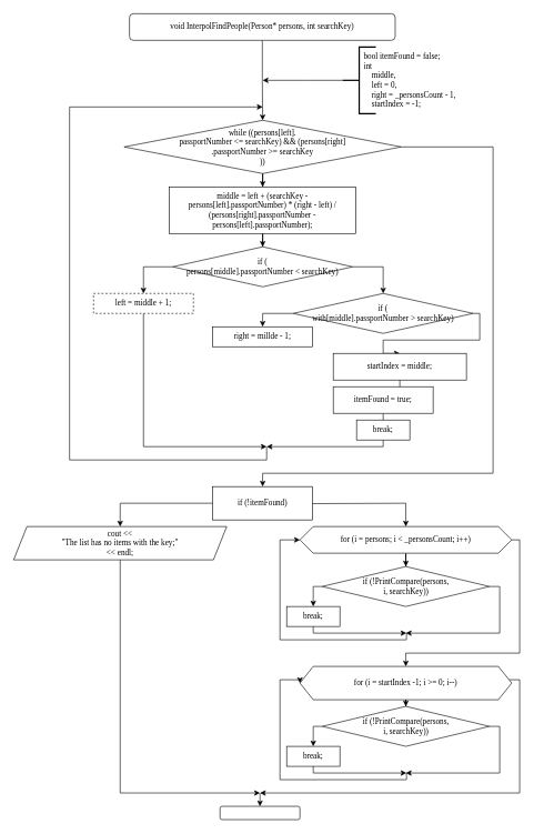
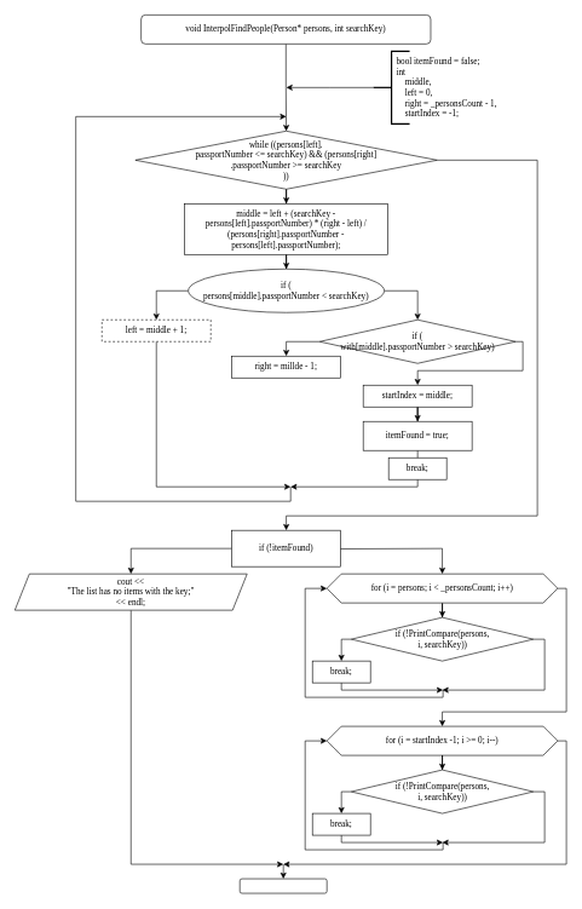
- <mxCell id="14" value="if (&lt;br&gt;persons[middle].passportNumber &amp;lt; searchKey)" style="rhombus;whiteSpace=wrap;html=1;fontFamily=Consolas;align=center;" vertex="1" parent="1"><mxGeometry x="259" y="370" width="270" height="60" as="geometry" /></mxCell>
+ <mxCell id="14" value="if (&lt;br&gt;persons[middle].passportNumber &amp;lt; searchKey)" style="ellipse;whiteSpace=wrap;html=1;fontFamily=Consolas;align=center;" vertex="1" parent="1"><mxGeometry x="259" y="370" width="270" height="60" as="geometry" /></mxCell>
- <mxCell id="22" value="startIndex = middle;" style="rounded=0;whiteSpace=wrap;html=1;fontFamily=Consolas;align=center;" vertex="1" parent="1"><mxGeometry x="500" y="530" width="200" height="40" as="geometry" /></mxCell>
+ <mxCell id="22" value="startIndex = middle;" style="rounded=0;whiteSpace=wrap;html=1;fontFamily=Consolas;align=center;" vertex="1" parent="1"><mxGeometry x="500" y="530" width="150" height="30" as="geometry" /></mxCell>
- <mxCell id="44" value="for (i = startIndex -1; i &amp;gt;= 0; i--)" style="shape=hexagon;perimeter=hexagonPerimeter2;whiteSpace=wrap;html=1;fixedSize=1;fontFamily=Consolas;" vertex="1" parent="1"><mxGeometry x="450" y="1000" width="318" height="50" as="geometry" /></mxCell>
+ <mxCell id="44" value="for (i = startIndex -1; i &amp;gt;= 0; i--)" style="shape=hexagon;perimeter=hexagonPerimeter2;whiteSpace=wrap;html=1;fixedSize=1;fontFamily=Consolas;" vertex="1" parent="1"><mxGeometry x="450" y="1000" width="318" height="40" as="geometry" /></mxCell>
